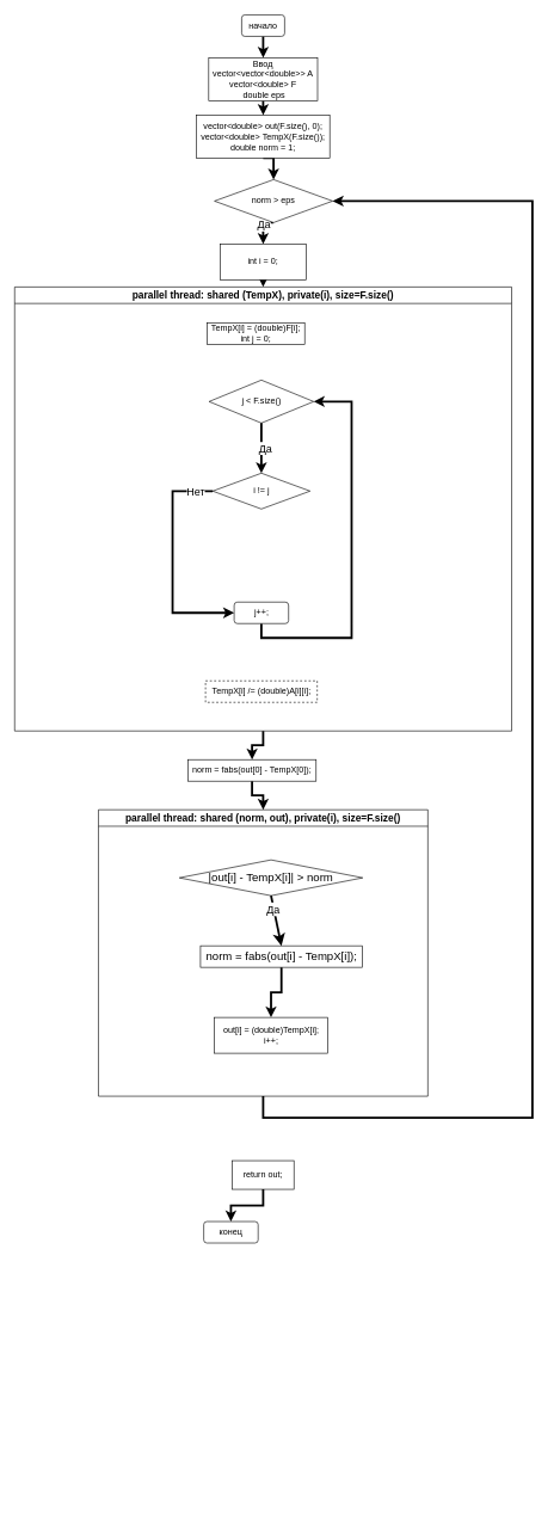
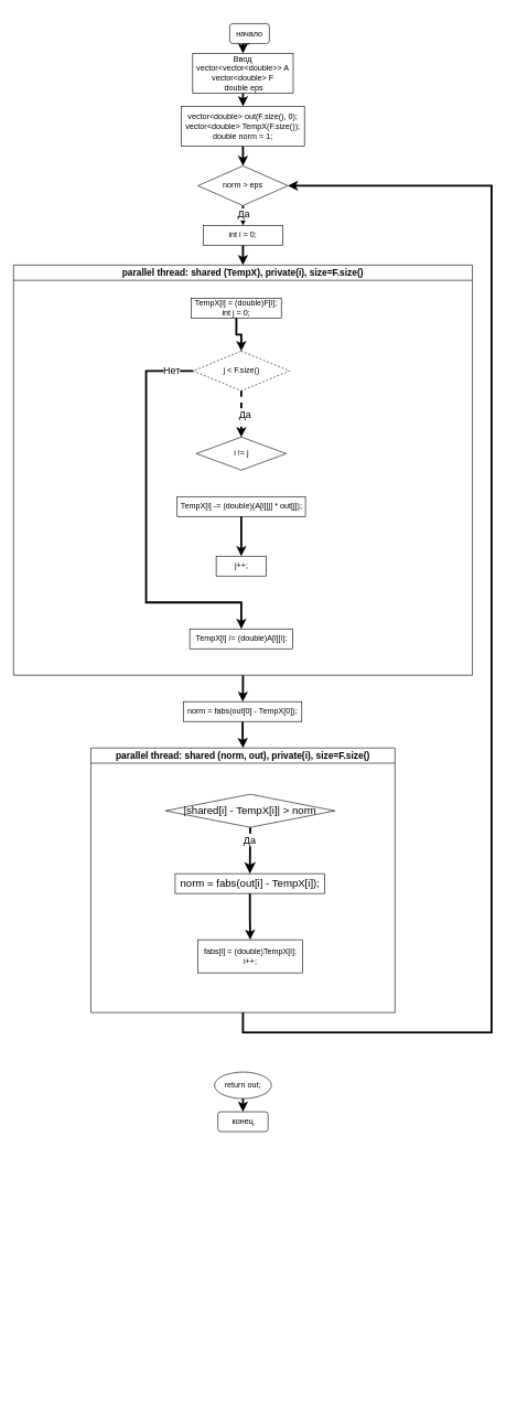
- <mxCell id="3" value="начало" style="rounded=1;whiteSpace=wrap;html=1;" vertex="1" parent="1"><mxGeometry x="337" y="20" width="60" height="30" as="geometry" /></mxCell>
+ <mxCell id="3" value="начало" style="rounded=1;whiteSpace=wrap;html=1;" vertex="1" parent="1"><mxGeometry x="347" y="35" width="60" height="30" as="geometry" /></mxCell>
- <mxCell id="8" value="norm &amp;gt; eps" style="rhombus;whiteSpace=wrap;html=1;" vertex="1" parent="1"><mxGeometry x="299" y="250" width="165" height="60" as="geometry" /></mxCell>
+ <mxCell id="8" value="norm &amp;gt; eps" style="rhombus;whiteSpace=wrap;html=1;" vertex="1" parent="1"><mxGeometry x="299" y="250" width="136" height="60" as="geometry" /></mxCell>
- <mxCell id="12" value="int i = 0;" style="rounded=0;whiteSpace=wrap;html=1;" vertex="1" parent="1"><mxGeometry x="307" y="340" width="120" height="50" as="geometry" /></mxCell>
+ <mxCell id="12" value="int i = 0;" style="rounded=0;whiteSpace=wrap;html=1;" vertex="1" parent="1"><mxGeometry x="307" y="340" width="120" height="30" as="geometry" /></mxCell>
+ <mxCell id="30" style="edgeStyle=orthogonalEdgeStyle;rounded=0;orthogonalLoop=1;jettySize=auto;html=1;exitX=0.5;exitY=1;exitDx=0;exitDy=0;entryX=0.5;entryY=0;entryDx=0;entryDy=0;strokeWidth=3;" edge="1" parent="15" source="16" target="17"><mxGeometry relative="1" as="geometry" /></mxCell>
- <mxCell id="17" value="j &amp;lt;&amp;nbsp;F.size()" style="rhombus;whiteSpace=wrap;html=1;" vertex="1" parent="15"><mxGeometry x="271.5" y="130" width="146" height="60" as="geometry" /></mxCell>
+ <mxCell id="17" value="j &amp;lt;&amp;nbsp;F.size()" style="rhombus;whiteSpace=wrap;html=1;dashed=1;" vertex="1" parent="15"><mxGeometry x="271.5" y="130" width="146" height="60" as="geometry" /></mxCell>
- <mxCell id="19" style="edgeStyle=orthogonalEdgeStyle;rounded=0;orthogonalLoop=1;jettySize=auto;html=1;exitX=0.5;exitY=1;exitDx=0;exitDy=0;entryX=0.5;entryY=0;entryDx=0;entryDy=0;strokeWidth=3;" edge="1" parent="15" source="17" target="18"><mxGeometry relative="1" as="geometry" /></mxCell>
+ <mxCell id="19" style="edgeStyle=orthogonalEdgeStyle;rounded=0;orthogonalLoop=1;jettySize=auto;html=1;exitX=0.5;exitY=1;exitDx=0;exitDy=0;entryX=0.5;entryY=0;entryDx=0;entryDy=0;strokeWidth=3;dashed=1;" edge="1" parent="15" source="17" target="18"><mxGeometry relative="1" as="geometry" /></mxCell>
+ <mxCell id="21" value="TempX[i] -= (double)(A[i][j] * out[j]);" style="rounded=0;whiteSpace=wrap;html=1;" vertex="1" parent="15"><mxGeometry x="247.5" y="350" width="194" height="30" as="geometry" /></mxCell>
- <mxCell id="25" style="edgeStyle=orthogonalEdgeStyle;rounded=0;orthogonalLoop=1;jettySize=auto;html=1;exitX=0.5;exitY=1;exitDx=0;exitDy=0;entryX=1;entryY=0.5;entryDx=0;entryDy=0;strokeWidth=3;" edge="1" parent="15" source="26" target="17"><mxGeometry relative="1" as="geometry"><Array as="points"><mxPoint x="344.5" y="490" /><mxPoint x="470.5" y="490" /><mxPoint x="470.5" y="160" /></Array></mxGeometry></mxCell>
- <mxCell id="27" style="edgeStyle=orthogonalEdgeStyle;rounded=0;orthogonalLoop=1;jettySize=auto;html=1;exitX=0;exitY=0.5;exitDx=0;exitDy=0;entryX=0;entryY=0.5;entryDx=0;entryDy=0;strokeWidth=3;" edge="1" parent="15" source="18" target="26"><mxGeometry relative="1" as="geometry"><mxPoint x="300.5" y="455" as="targetPoint" /><Array as="points"><mxPoint x="220.5" y="285" /><mxPoint x="220.5" y="455" /></Array></mxGeometry></mxCell>
- <mxCell id="28" value="&lt;font style=&quot;font-size: 15px;&quot;&gt;Нет&lt;/font&gt;" style="edgeLabel;html=1;align=center;verticalAlign=middle;resizable=0;points=[];" vertex="1" connectable="0" parent="27"><mxGeometry x="-0.846" y="-1" relative="1" as="geometry"><mxPoint as="offset" /></mxGeometry></mxCell>
+ <mxCell id="23" style="edgeStyle=orthogonalEdgeStyle;rounded=0;orthogonalLoop=1;jettySize=auto;html=1;exitX=0;exitY=0.5;exitDx=0;exitDy=0;entryX=0.5;entryY=0;entryDx=0;entryDy=0;strokeWidth=3;" edge="1" parent="15" source="17" target="22"><mxGeometry relative="1" as="geometry"><Array as="points"><mxPoint x="200.5" y="160" /><mxPoint x="200.5" y="510" /><mxPoint x="344.5" y="510" /></Array></mxGeometry></mxCell>
+ <mxCell id="24" value="&lt;font style=&quot;font-size: 15px;&quot;&gt;Нет&lt;/font&gt;" style="edgeLabel;html=1;align=center;verticalAlign=middle;resizable=0;points=[];" vertex="1" connectable="0" parent="23"><mxGeometry x="-0.891" y="-2" relative="1" as="geometry"><mxPoint as="offset" /></mxGeometry></mxCell>
+ <mxCell id="29" style="edgeStyle=orthogonalEdgeStyle;rounded=0;orthogonalLoop=1;jettySize=auto;html=1;exitX=0.5;exitY=1;exitDx=0;exitDy=0;entryX=0.5;entryY=0;entryDx=0;entryDy=0;strokeWidth=3;" edge="1" parent="15" source="21" target="26"><mxGeometry relative="1" as="geometry" /></mxCell>
- <mxCell id="26" value="j++;" style="whiteSpace=wrap;html=1;rounded=1;" vertex="1" parent="15"><mxGeometry x="306.5" y="440" width="76" height="30" as="geometry" /></mxCell>
+ <mxCell id="26" value="j++;" style="rounded=0;whiteSpace=wrap;html=1;" vertex="1" parent="15"><mxGeometry x="306.5" y="440" width="76" height="30" as="geometry" /></mxCell>
- <mxCell id="22" value="TempX[i] /= (double)A[i][i];" style="rounded=0;whiteSpace=wrap;html=1;dashed=1;" vertex="1" parent="15"><mxGeometry x="266.5" y="550" width="156" height="30" as="geometry" /></mxCell>
+ <mxCell id="22" value="TempX[i] /= (double)A[i][i];" style="rounded=0;whiteSpace=wrap;html=1;" vertex="1" parent="15"><mxGeometry x="266.5" y="550" width="156" height="30" as="geometry" /></mxCell>
- <mxCell id="32" value="norm = fabs(out[0] - TempX[0]);" style="rounded=0;whiteSpace=wrap;html=1;" vertex="1" parent="13"><mxGeometry x="242" y="660" width="179" height="30" as="geometry" /></mxCell>
+ <mxCell id="32" value="norm = fabs(out[0] - TempX[0]);" style="rounded=0;whiteSpace=wrap;html=1;" vertex="1" parent="13"><mxGeometry x="257" y="660" width="179" height="30" as="geometry" /></mxCell>
- <mxCell id="34" value="|out[i] - TempX[i]| &amp;gt; norm" style="rhombus;whiteSpace=wrap;html=1;fontSize=16;" vertex="1" parent="33"><mxGeometry x="113" y="70" width="256" height="50" as="geometry" /></mxCell>
+ <mxCell id="34" value="|shared[i] - TempX[i]| &amp;gt; norm" style="rhombus;whiteSpace=wrap;html=1;fontSize=16;" vertex="1" parent="33"><mxGeometry x="113" y="70" width="256" height="50" as="geometry" /></mxCell>
- <mxCell id="36" value="norm = fabs(out[i] - TempX[i]);" style="rounded=0;whiteSpace=wrap;html=1;fontSize=16;" vertex="1" parent="33"><mxGeometry x="142.5" y="190" width="226" height="30" as="geometry" /></mxCell>
+ <mxCell id="36" value="norm = fabs(out[i] - TempX[i]);" style="rounded=0;whiteSpace=wrap;html=1;fontSize=16;" vertex="1" parent="33"><mxGeometry x="127.5" y="190" width="226" height="30" as="geometry" /></mxCell>
- <mxCell id="39" value="out[i] = (double)TempX[i];&lt;br&gt;i++;" style="rounded=0;whiteSpace=wrap;html=1;" vertex="1" parent="33"><mxGeometry x="161.5" y="290" width="159" height="50" as="geometry" /></mxCell>
+ <mxCell id="39" value="fabs[i] = (double)TempX[i];&lt;br&gt;i++;" style="rounded=0;whiteSpace=wrap;html=1;" vertex="1" parent="33"><mxGeometry x="161.5" y="290" width="159" height="50" as="geometry" /></mxCell>
- <mxCell id="41" value="return out;" style="rounded=0;whiteSpace=wrap;html=1;" vertex="1" parent="13"><mxGeometry x="304" y="1220" width="86" height="40" as="geometry" /></mxCell>
+ <mxCell id="41" value="return out;" style="ellipse;whiteSpace=wrap;html=1;" vertex="1" parent="13"><mxGeometry x="304" y="1220" width="86" height="40" as="geometry" /></mxCell>
- <mxCell id="42" value="конец" style="rounded=1;whiteSpace=wrap;html=1;" vertex="1" parent="13"><mxGeometry x="264" y="1305" width="76" height="30" as="geometry" /></mxCell>
+ <mxCell id="42" value="конец" style="rounded=1;whiteSpace=wrap;html=1;" vertex="1" parent="13"><mxGeometry x="309" y="1280" width="76" height="30" as="geometry" /></mxCell>
